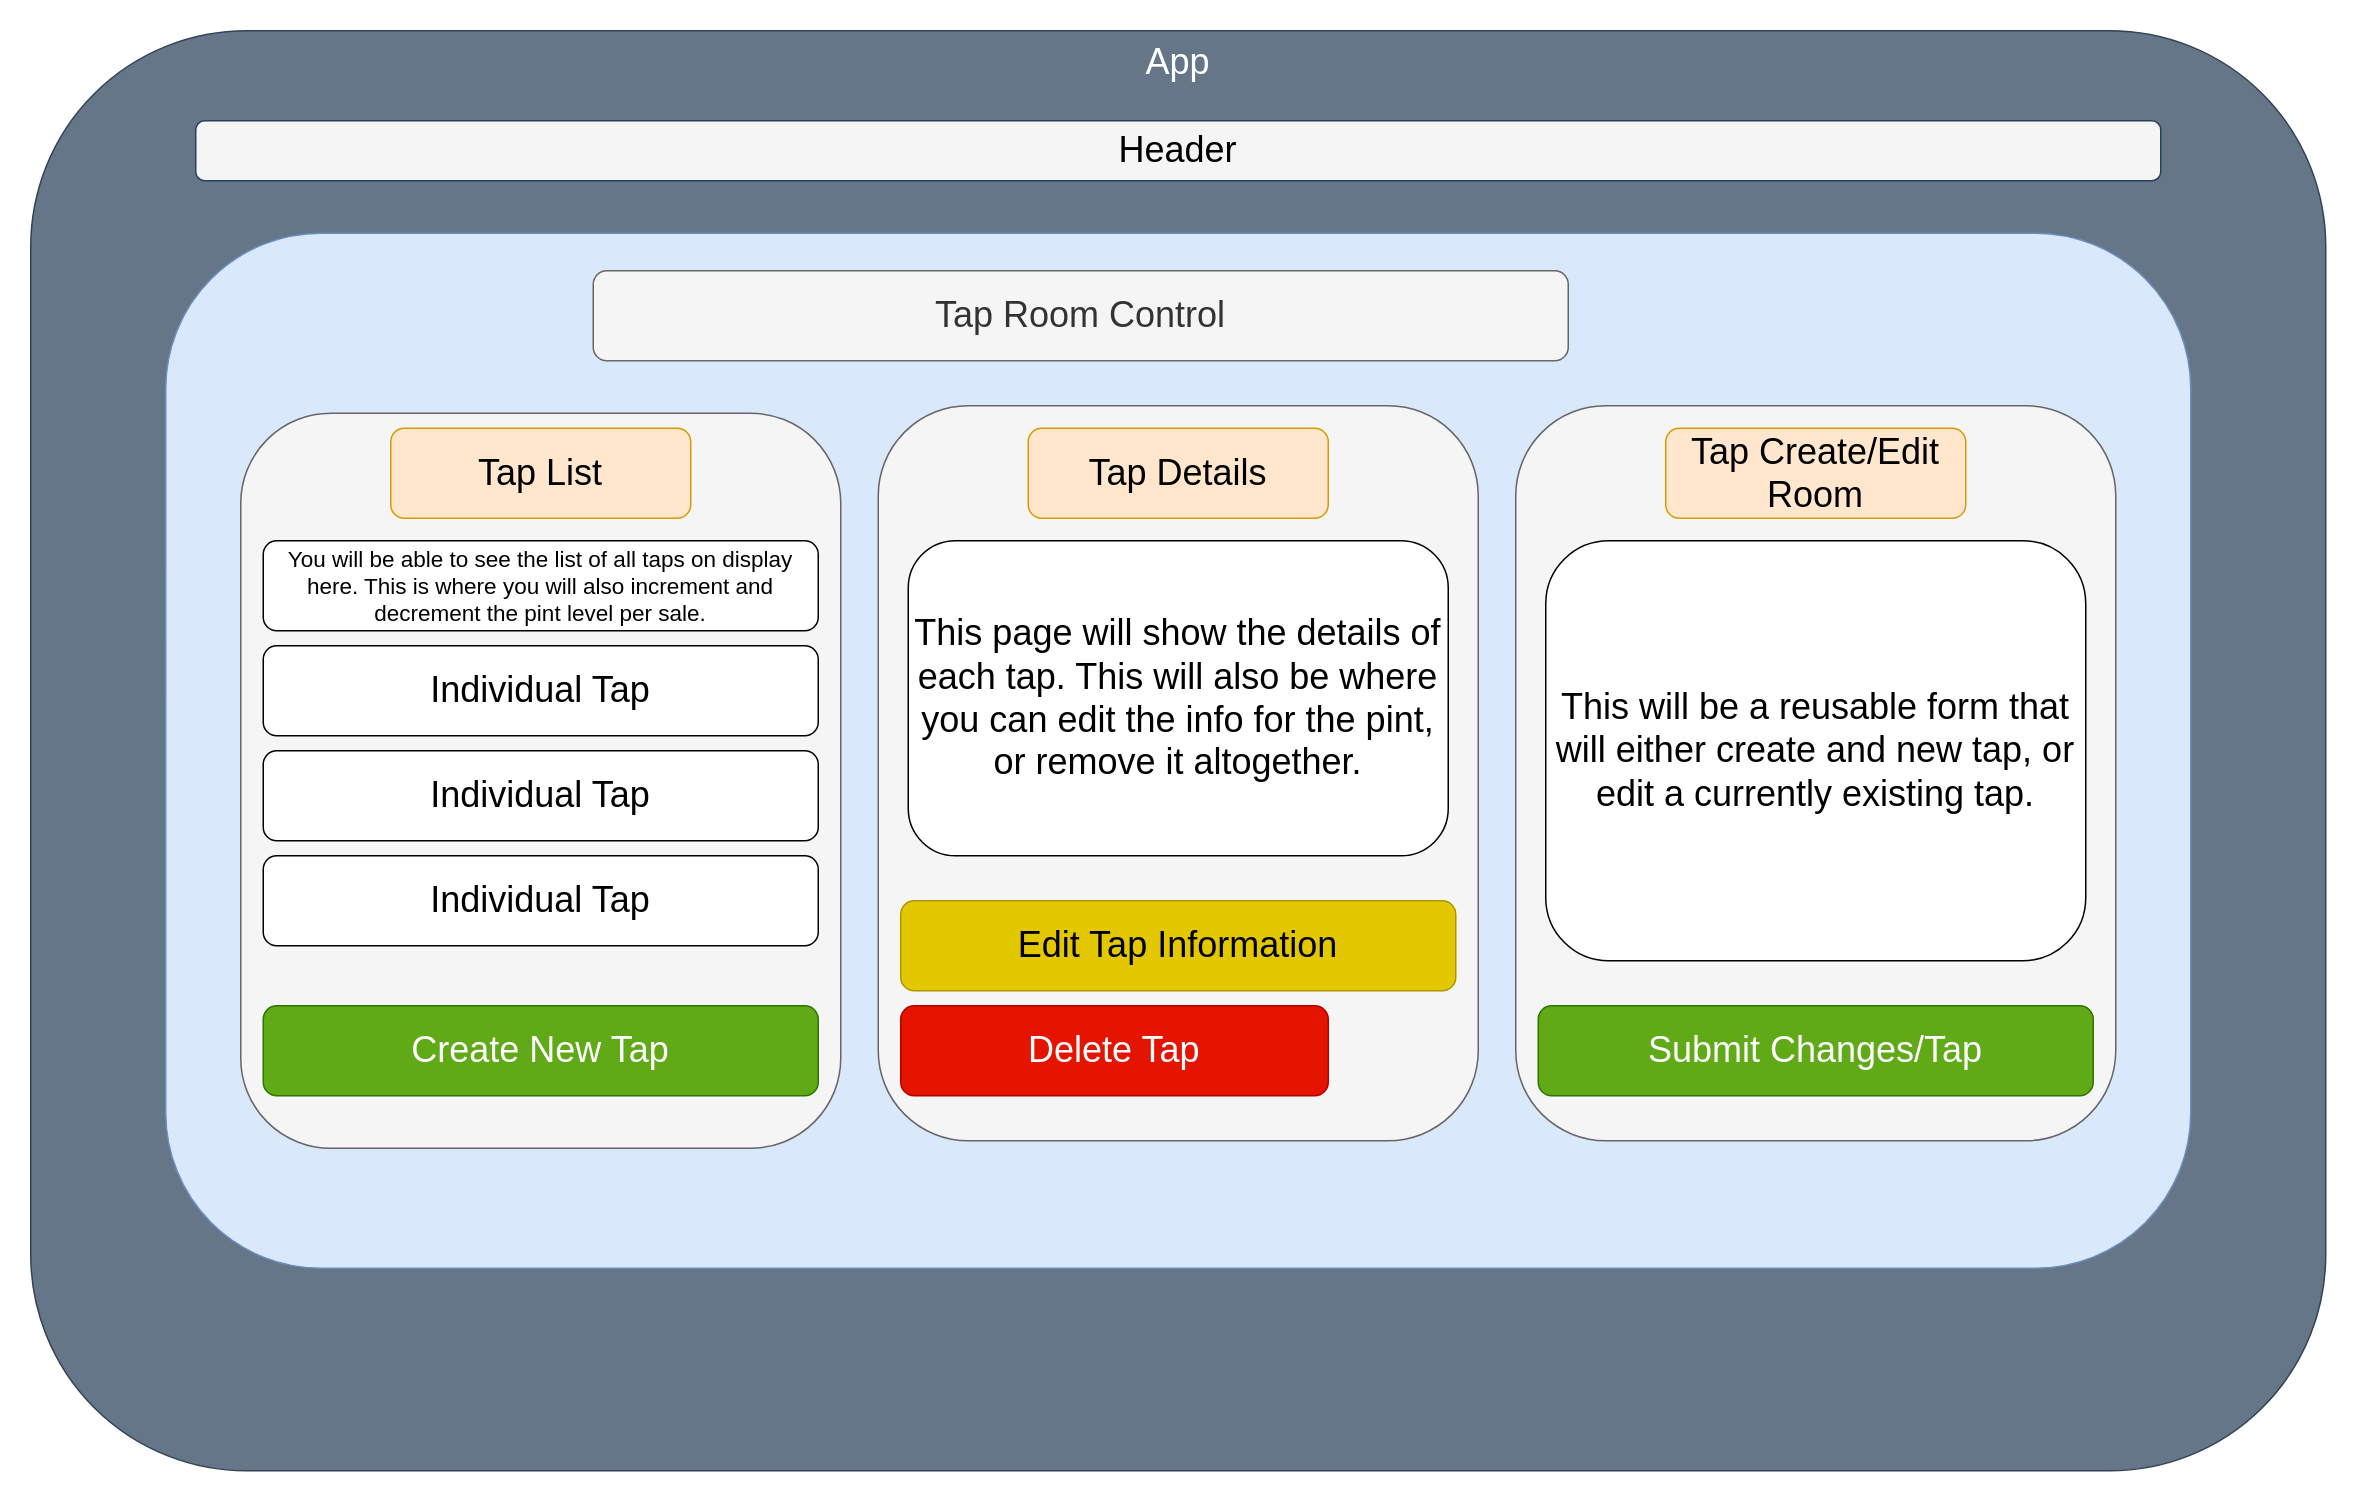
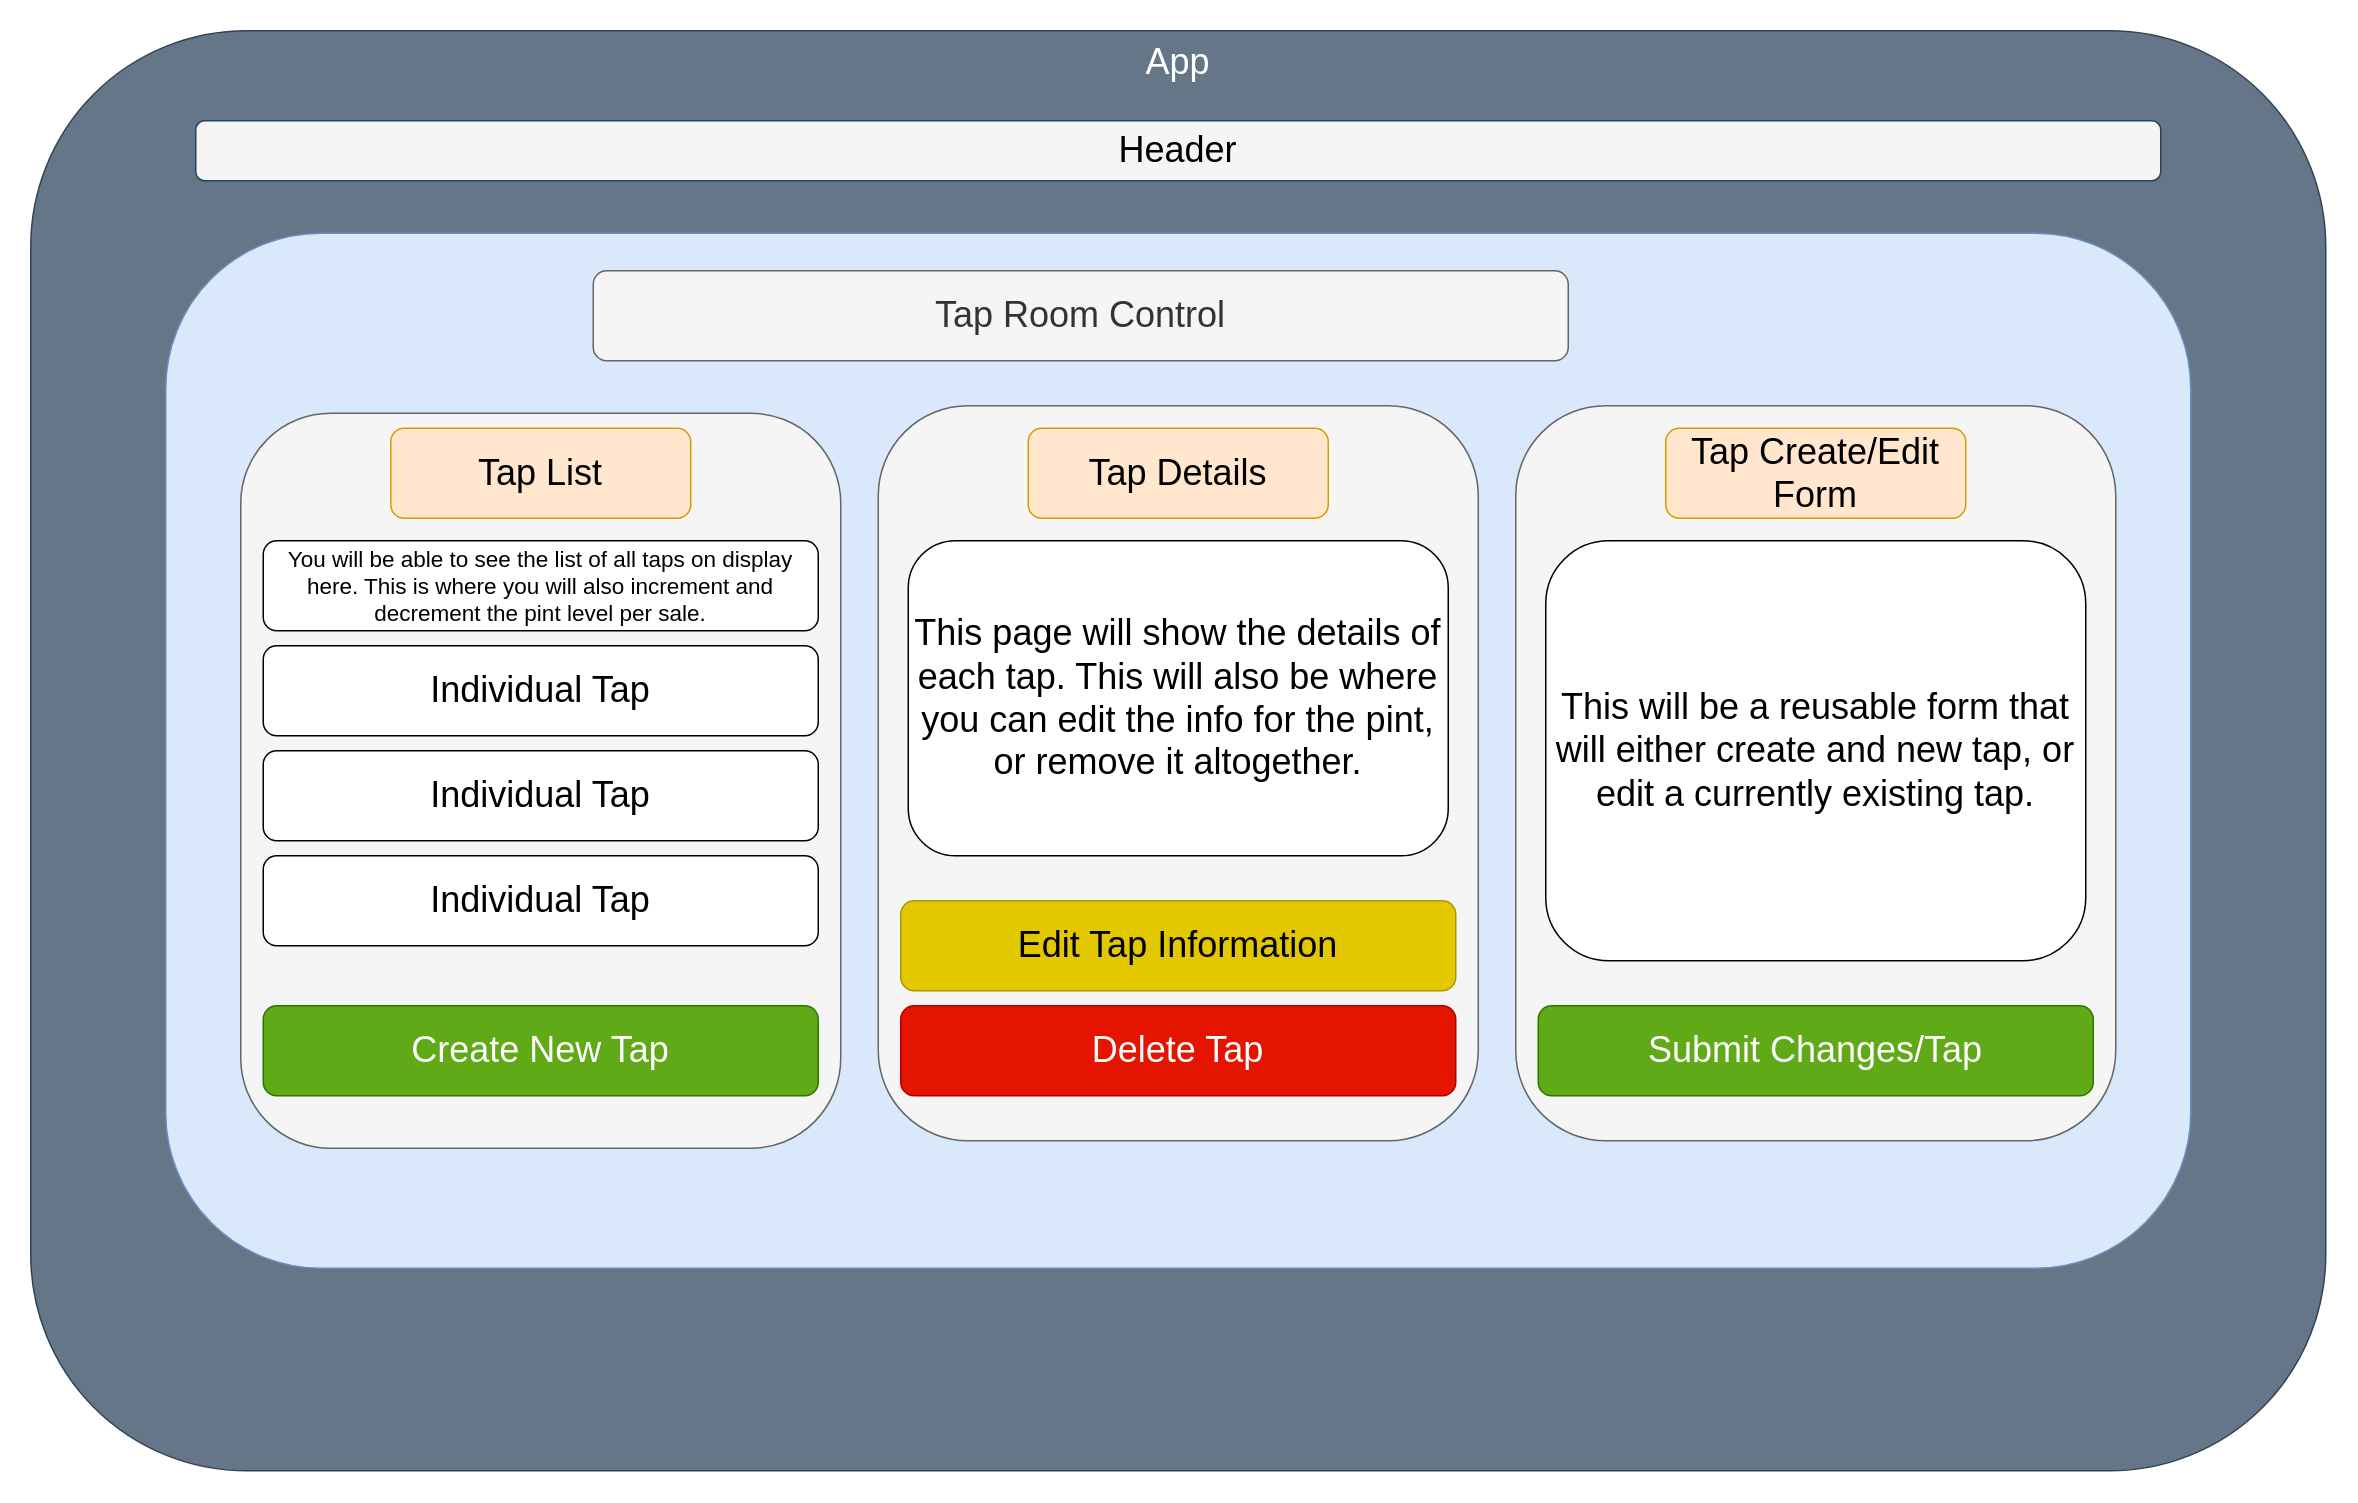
- <mxCell id="11" value="Tap Create/Edit Room" style="rounded=1;whiteSpace=wrap;html=1;fontSize=24;fillColor=#ffe6cc;strokeColor=#d79b00;" vertex="1" parent="1"><mxGeometry x="1110" y="285" width="200" height="60" as="geometry" /></mxCell>
+ <mxCell id="11" value="Tap Create/Edit Form" style="rounded=1;whiteSpace=wrap;html=1;fontSize=24;fillColor=#ffe6cc;strokeColor=#d79b00;" vertex="1" parent="1"><mxGeometry x="1110" y="285" width="200" height="60" as="geometry" /></mxCell>
- <mxCell id="18" value="Delete Tap" style="rounded=1;whiteSpace=wrap;html=1;fontSize=24;verticalAlign=middle;fillColor=#e51400;strokeColor=#B20000;fontColor=#ffffff;" vertex="1" parent="1"><mxGeometry x="600" y="670" width="285" height="60" as="geometry" /></mxCell>
+ <mxCell id="18" value="Delete Tap" style="rounded=1;whiteSpace=wrap;html=1;fontSize=24;verticalAlign=middle;fillColor=#e51400;strokeColor=#B20000;fontColor=#ffffff;" vertex="1" parent="1"><mxGeometry x="600" y="670" width="370" height="60" as="geometry" /></mxCell>
